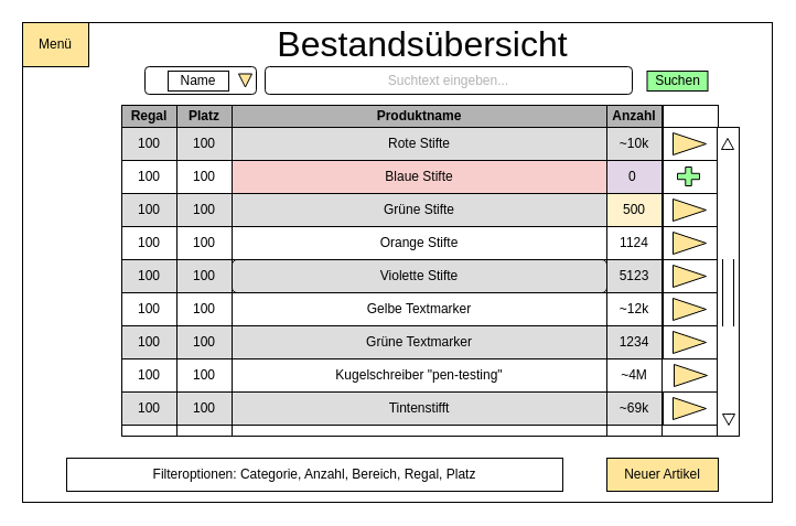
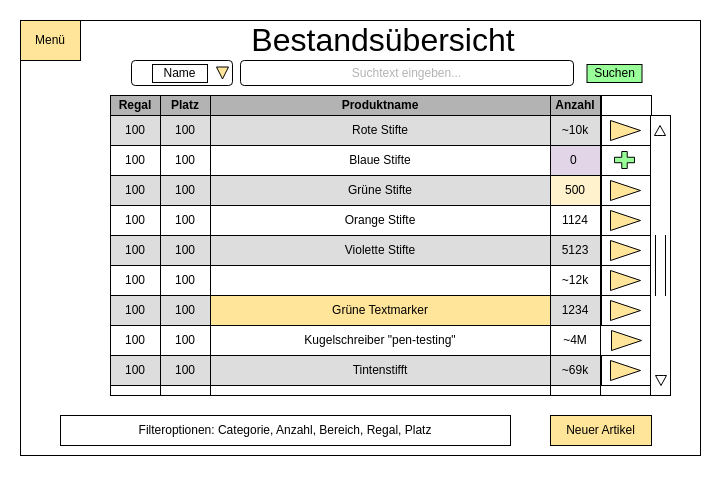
- <mxCell id="18" value="Blaue Stifte" style="rounded=0;whiteSpace=wrap;html=1;fillColor=#f8cecc;" parent="1" vertex="1"><mxGeometry x="210" y="145" width="340" height="30" as="geometry" /></mxCell>
+ <mxCell id="18" value="Blaue Stifte" style="rounded=0;whiteSpace=wrap;html=1;" parent="1" vertex="1"><mxGeometry x="210" y="145" width="340" height="30" as="geometry" /></mxCell>
- <mxCell id="35" value="Violette Stifte" style="whiteSpace=wrap;html=1;fillColor=#DDDDDD;rounded=1;" parent="1" vertex="1"><mxGeometry x="210" y="235" width="340" height="30" as="geometry" /></mxCell>
+ <mxCell id="35" value="Violette Stifte" style="rounded=0;whiteSpace=wrap;html=1;fillColor=#DDDDDD;" parent="1" vertex="1"><mxGeometry x="210" y="235" width="340" height="30" as="geometry" /></mxCell>
- <mxCell id="41" value="Gelbe Textmarker" style="rounded=0;whiteSpace=wrap;html=1;" parent="1" vertex="1"><mxGeometry x="210" y="265" width="340" height="30" as="geometry" /></mxCell>
- <mxCell id="47" value="Grüne Textmarker" style="rounded=0;whiteSpace=wrap;html=1;fillColor=#DDDDDD;" parent="1" vertex="1"><mxGeometry x="210" y="295" width="340" height="30" as="geometry" /></mxCell>
+ <mxCell id="47" value="Grüne Textmarker" style="rounded=0;whiteSpace=wrap;html=1;fillColor=#ffe599;" parent="1" vertex="1"><mxGeometry x="210" y="295" width="340" height="30" as="geometry" /></mxCell>
